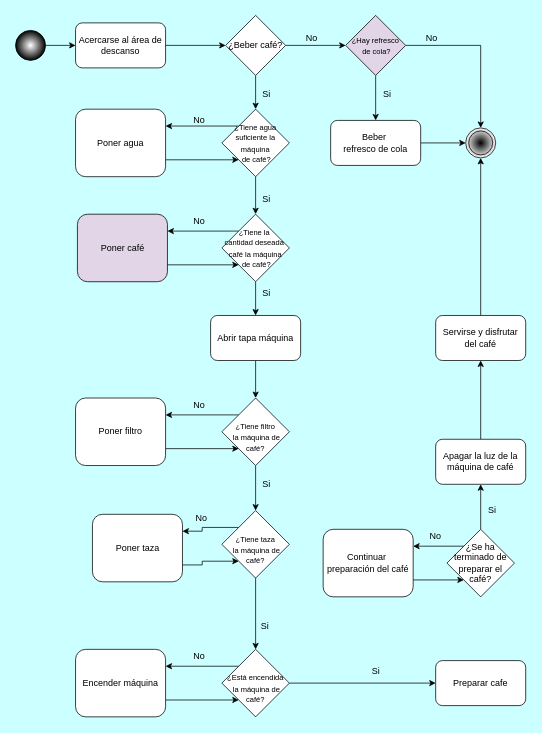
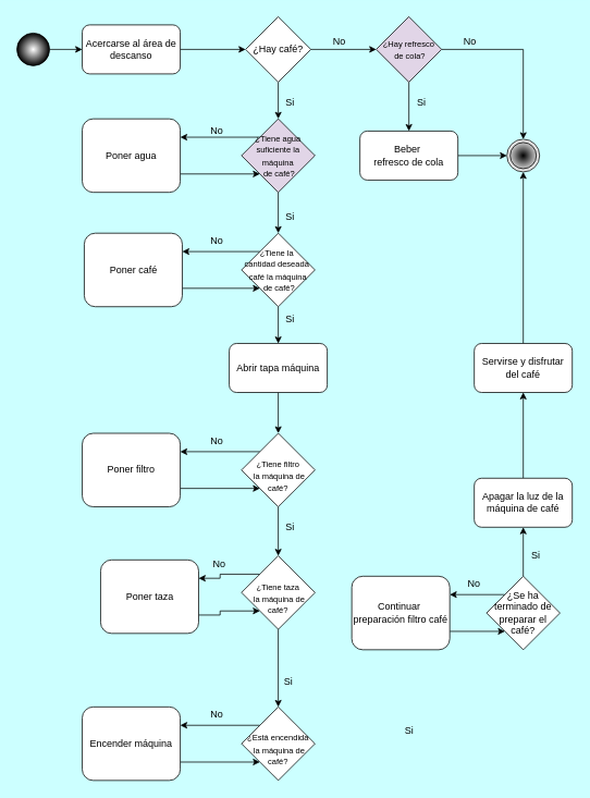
- <mxCell id="11" value="¿Beber café?" style="rhombus;whiteSpace=wrap;html=1;" parent="1" vertex="1"><mxGeometry x="300" y="20" width="80" height="80" as="geometry" /></mxCell>
+ <mxCell id="11" value="¿Hay café?" style="rhombus;whiteSpace=wrap;html=1;" parent="1" vertex="1"><mxGeometry x="300" y="20" width="80" height="80" as="geometry" /></mxCell>
- <mxCell id="19" value="&lt;br&gt;&lt;div&gt;&lt;font style=&quot;font-size: 10px;&quot;&gt;¿Tiene agua suficiente la máquina&lt;/font&gt;&lt;/div&gt;&lt;div&gt;&lt;font style=&quot;font-size: 10px;&quot;&gt;&amp;nbsp;de café?&lt;/font&gt;&lt;/div&gt;&lt;div&gt;&lt;br&gt;&lt;/div&gt;" style="rhombus;whiteSpace=wrap;html=1;" parent="1" vertex="1"><mxGeometry x="295" y="145" width="90" height="90" as="geometry" /></mxCell>
+ <mxCell id="19" value="&lt;br&gt;&lt;div&gt;&lt;font style=&quot;font-size: 10px;&quot;&gt;¿Tiene agua suficiente la máquina&lt;/font&gt;&lt;/div&gt;&lt;div&gt;&lt;font style=&quot;font-size: 10px;&quot;&gt;&amp;nbsp;de café?&lt;/font&gt;&lt;/div&gt;&lt;div&gt;&lt;br&gt;&lt;/div&gt;" style="rhombus;whiteSpace=wrap;html=1;fillColor=#e1d5e7;" parent="1" vertex="1"><mxGeometry x="295" y="145" width="90" height="90" as="geometry" /></mxCell>
- <mxCell id="37" value="Poner café" style="rounded=1;whiteSpace=wrap;html=1;fillColor=#e1d5e7;" vertex="1" parent="1"><mxGeometry x="102.5" y="285" width="120" height="90" as="geometry" /></mxCell>
+ <mxCell id="37" value="Poner café" style="rounded=1;whiteSpace=wrap;html=1;" vertex="1" parent="1"><mxGeometry x="102.5" y="285" width="120" height="90" as="geometry" /></mxCell>
- <mxCell id="63" value="&lt;div&gt;Continuar&amp;nbsp;&lt;/div&gt;&lt;div&gt;preparación del café&lt;/div&gt;" style="rounded=1;whiteSpace=wrap;html=1;" vertex="1" parent="1"><mxGeometry x="430" y="705" width="120" height="90" as="geometry" /></mxCell>
+ <mxCell id="63" value="&lt;div&gt;Continuar&amp;nbsp;&lt;/div&gt;&lt;div&gt;preparación filtro café&lt;/div&gt;" style="rounded=1;whiteSpace=wrap;html=1;" vertex="1" parent="1"><mxGeometry x="430" y="705" width="120" height="90" as="geometry" /></mxCell>
- <mxCell id="50" style="edgeStyle=orthogonalEdgeStyle;rounded=0;orthogonalLoop=1;jettySize=auto;html=1;exitX=1;exitY=0.5;exitDx=0;exitDy=0;" edge="1" parent="1" source="51" target="56"><mxGeometry relative="1" as="geometry" /></mxCell>
- <mxCell id="56" value="Preparar cafe" style="rounded=1;whiteSpace=wrap;html=1;" vertex="1" parent="1"><mxGeometry x="580" y="880" width="120" height="60" as="geometry" /></mxCell>
